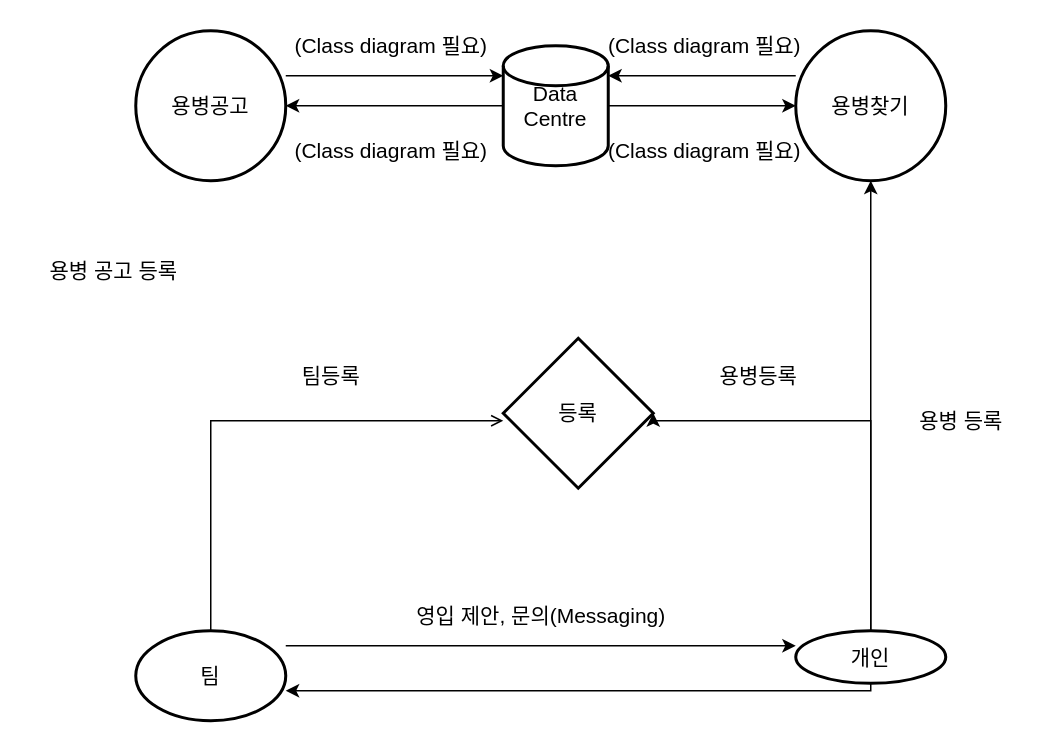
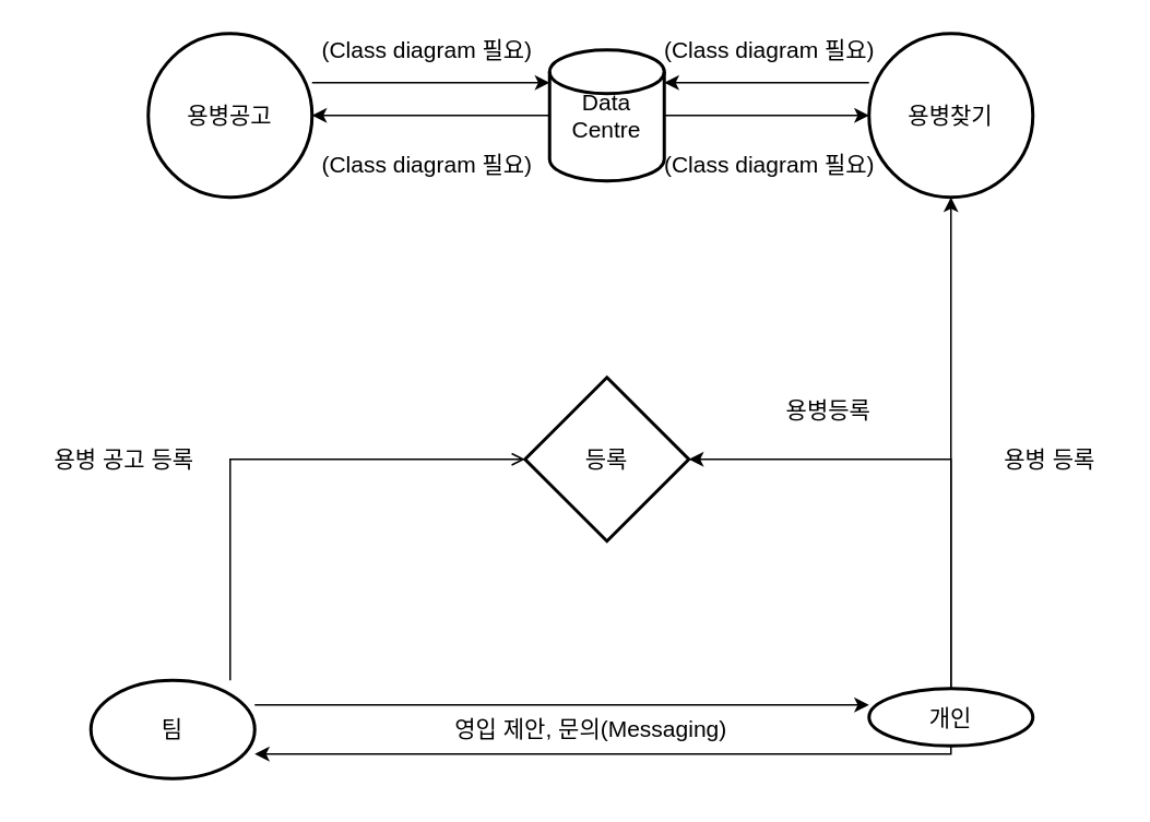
- <mxCell id="19" value="용병 공고 등록" style="text;html=1;align=center;verticalAlign=middle;resizable=0;points=[];autosize=1;strokeColor=none;fillColor=none;fontSize=14;" vertex="1" parent="1"><mxGeometry x="20" y="170" width="110" height="20" as="geometry" /></mxCell>
+ <mxCell id="19" value="용병 공고 등록" style="text;html=1;align=center;verticalAlign=middle;resizable=0;points=[];autosize=1;strokeColor=none;fillColor=none;fontSize=14;" vertex="1" parent="1"><mxGeometry x="20" y="270" width="110" height="20" as="geometry" /></mxCell>
- <mxCell id="10" value="팀등록" style="text;html=1;align=center;verticalAlign=middle;resizable=0;points=[];autosize=1;strokeColor=none;fillColor=none;fontSize=14;" vertex="1" parent="1"><mxGeometry x="190" y="240" width="60" height="20" as="geometry" /></mxCell>
- <mxCell id="5" value="&lt;span style=&quot;font-size: 14px&quot;&gt;등록&lt;/span&gt;" style="strokeWidth=2;html=1;shape=mxgraph.flowchart.decision;whiteSpace=wrap;" vertex="1" parent="1"><mxGeometry x="335" y="225" width="100" height="100" as="geometry" /></mxCell>
+ <mxCell id="5" value="&lt;span style=&quot;font-size: 14px&quot;&gt;등록&lt;/span&gt;" style="strokeWidth=2;html=1;shape=mxgraph.flowchart.decision;whiteSpace=wrap;" vertex="1" parent="1"><mxGeometry x="320" y="230" width="100" height="100" as="geometry" /></mxCell>
- <mxCell id="21" value="영입 제안, 문의(Messaging)" style="text;html=1;align=center;verticalAlign=middle;resizable=0;points=[];autosize=1;strokeColor=none;fillColor=none;fontSize=14;" vertex="1" parent="1"><mxGeometry x="265" y="400" width="190" height="20" as="geometry" /></mxCell>
+ <mxCell id="21" value="영입 제안, 문의(Messaging)" style="text;html=1;align=center;verticalAlign=middle;resizable=0;points=[];autosize=1;strokeColor=none;fillColor=none;fontSize=14;" vertex="1" parent="1"><mxGeometry x="265" y="435" width="190" height="20" as="geometry" /></mxCell>
- <mxCell id="4" value="&lt;font style=&quot;font-size: 14px&quot;&gt;팀&lt;/font&gt;" style="strokeWidth=2;html=1;shape=mxgraph.flowchart.start_1;whiteSpace=wrap;" vertex="1" parent="1"><mxGeometry x="90" y="420" width="100" height="60" as="geometry" /></mxCell>
+ <mxCell id="4" value="&lt;font style=&quot;font-size: 14px&quot;&gt;팀&lt;/font&gt;" style="strokeWidth=2;html=1;shape=mxgraph.flowchart.start_1;whiteSpace=wrap;" vertex="1" parent="1"><mxGeometry x="55" y="415" width="100" height="60" as="geometry" /></mxCell>
